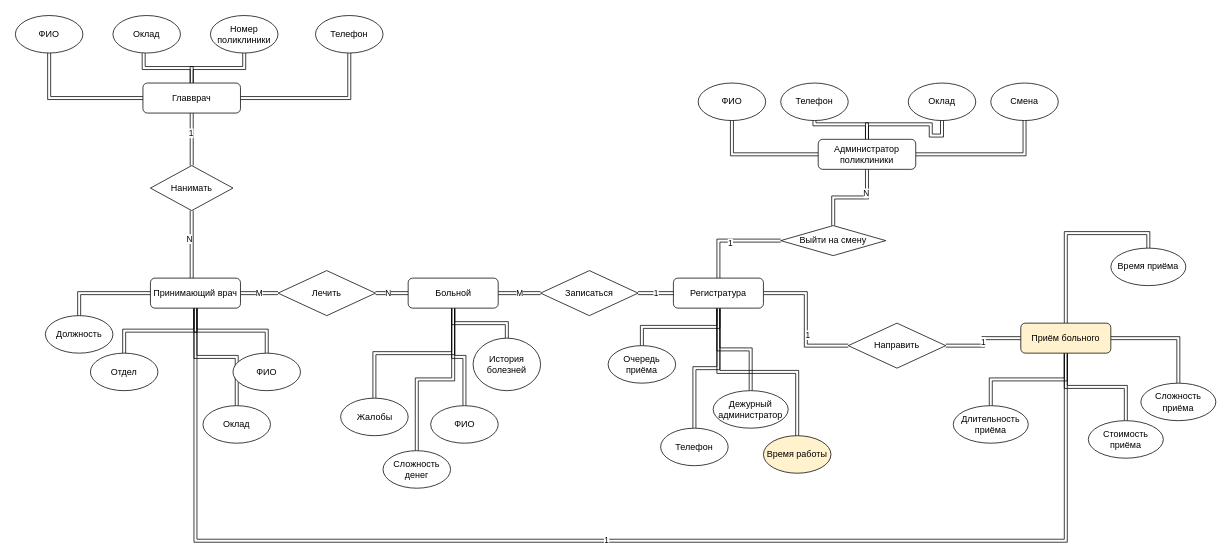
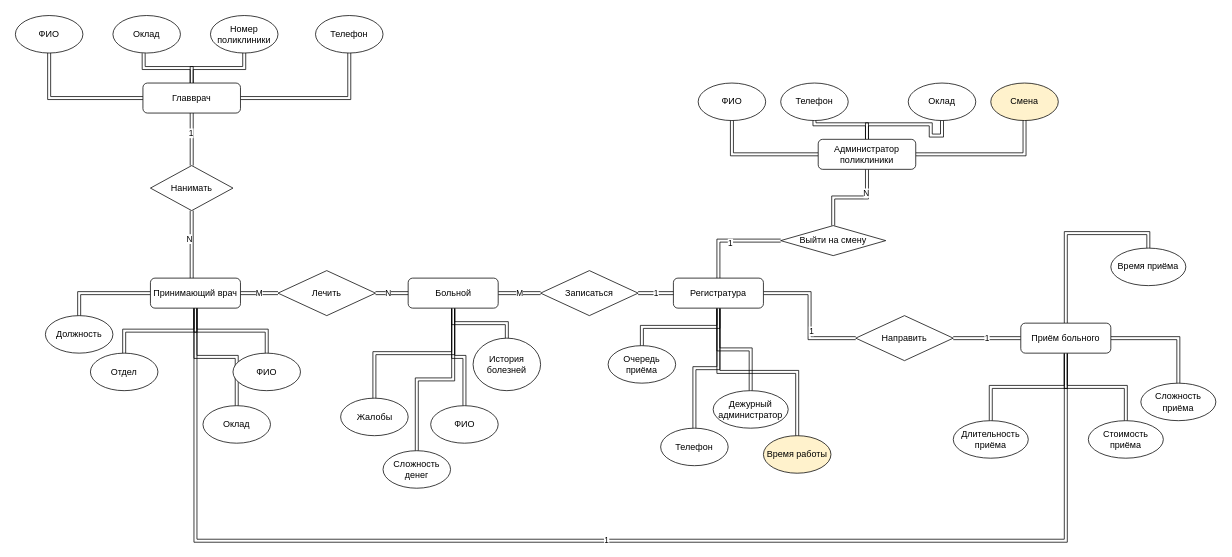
- <mxCell id="65" value="Смена" style="ellipse;whiteSpace=wrap;html=1;" parent="1" vertex="1"><mxGeometry x="1320" y="110" width="90" height="50" as="geometry" /></mxCell>
+ <mxCell id="65" value="Смена" style="ellipse;whiteSpace=wrap;html=1;fillColor=#fff2cc;" parent="1" vertex="1"><mxGeometry x="1320" y="110" width="90" height="50" as="geometry" /></mxCell>
- <mxCell id="74" value="Приём больного" style="rounded=1;whiteSpace=wrap;html=1;fontSize=12;glass=0;strokeWidth=1;shadow=0;fillColor=#fff2cc;" vertex="1" parent="1"><mxGeometry x="1360" y="430" width="120" height="40" as="geometry" /></mxCell>
+ <mxCell id="74" value="Приём больного" style="rounded=1;whiteSpace=wrap;html=1;fontSize=12;glass=0;strokeWidth=1;shadow=0;" vertex="1" parent="1"><mxGeometry x="1360" y="430" width="120" height="40" as="geometry" /></mxCell>
- <mxCell id="67" value="Направить" style="rhombus;whiteSpace=wrap;html=1;" vertex="1" parent="1"><mxGeometry x="1130" y="430" width="130" height="60" as="geometry" /></mxCell>
+ <mxCell id="67" value="Направить" style="rhombus;whiteSpace=wrap;html=1;" vertex="1" parent="1"><mxGeometry x="1140" y="420" width="130" height="60" as="geometry" /></mxCell>
- <mxCell id="75" value="Длительность приёма" style="ellipse;whiteSpace=wrap;html=1;" vertex="1" parent="1"><mxGeometry x="1270" y="540" width="100" height="50" as="geometry" /></mxCell>
+ <mxCell id="75" value="Длительность приёма" style="ellipse;whiteSpace=wrap;html=1;" vertex="1" parent="1"><mxGeometry x="1270" y="560" width="100" height="50" as="geometry" /></mxCell>
